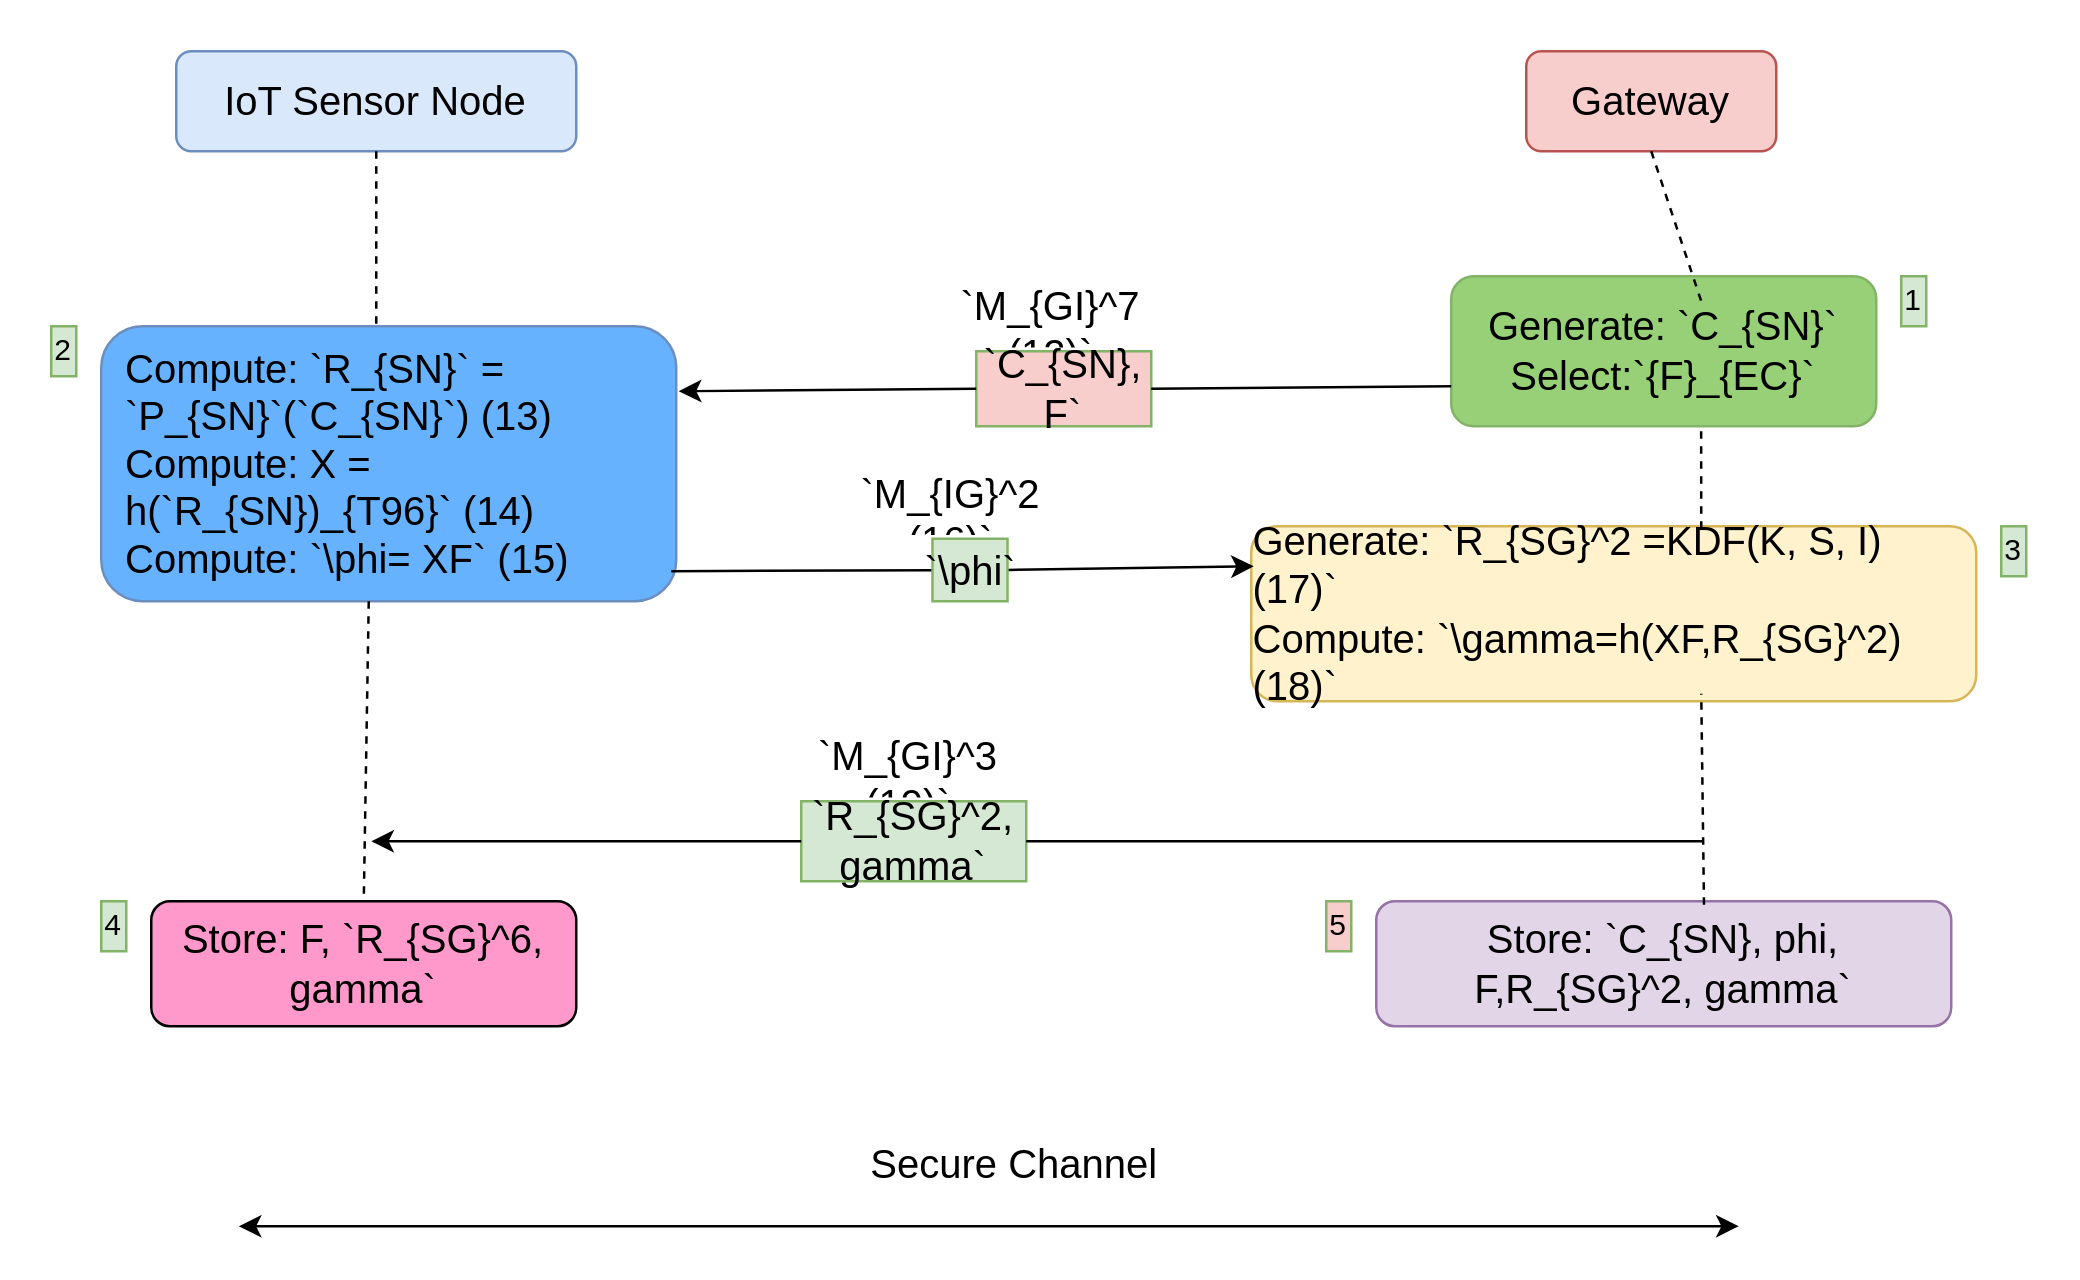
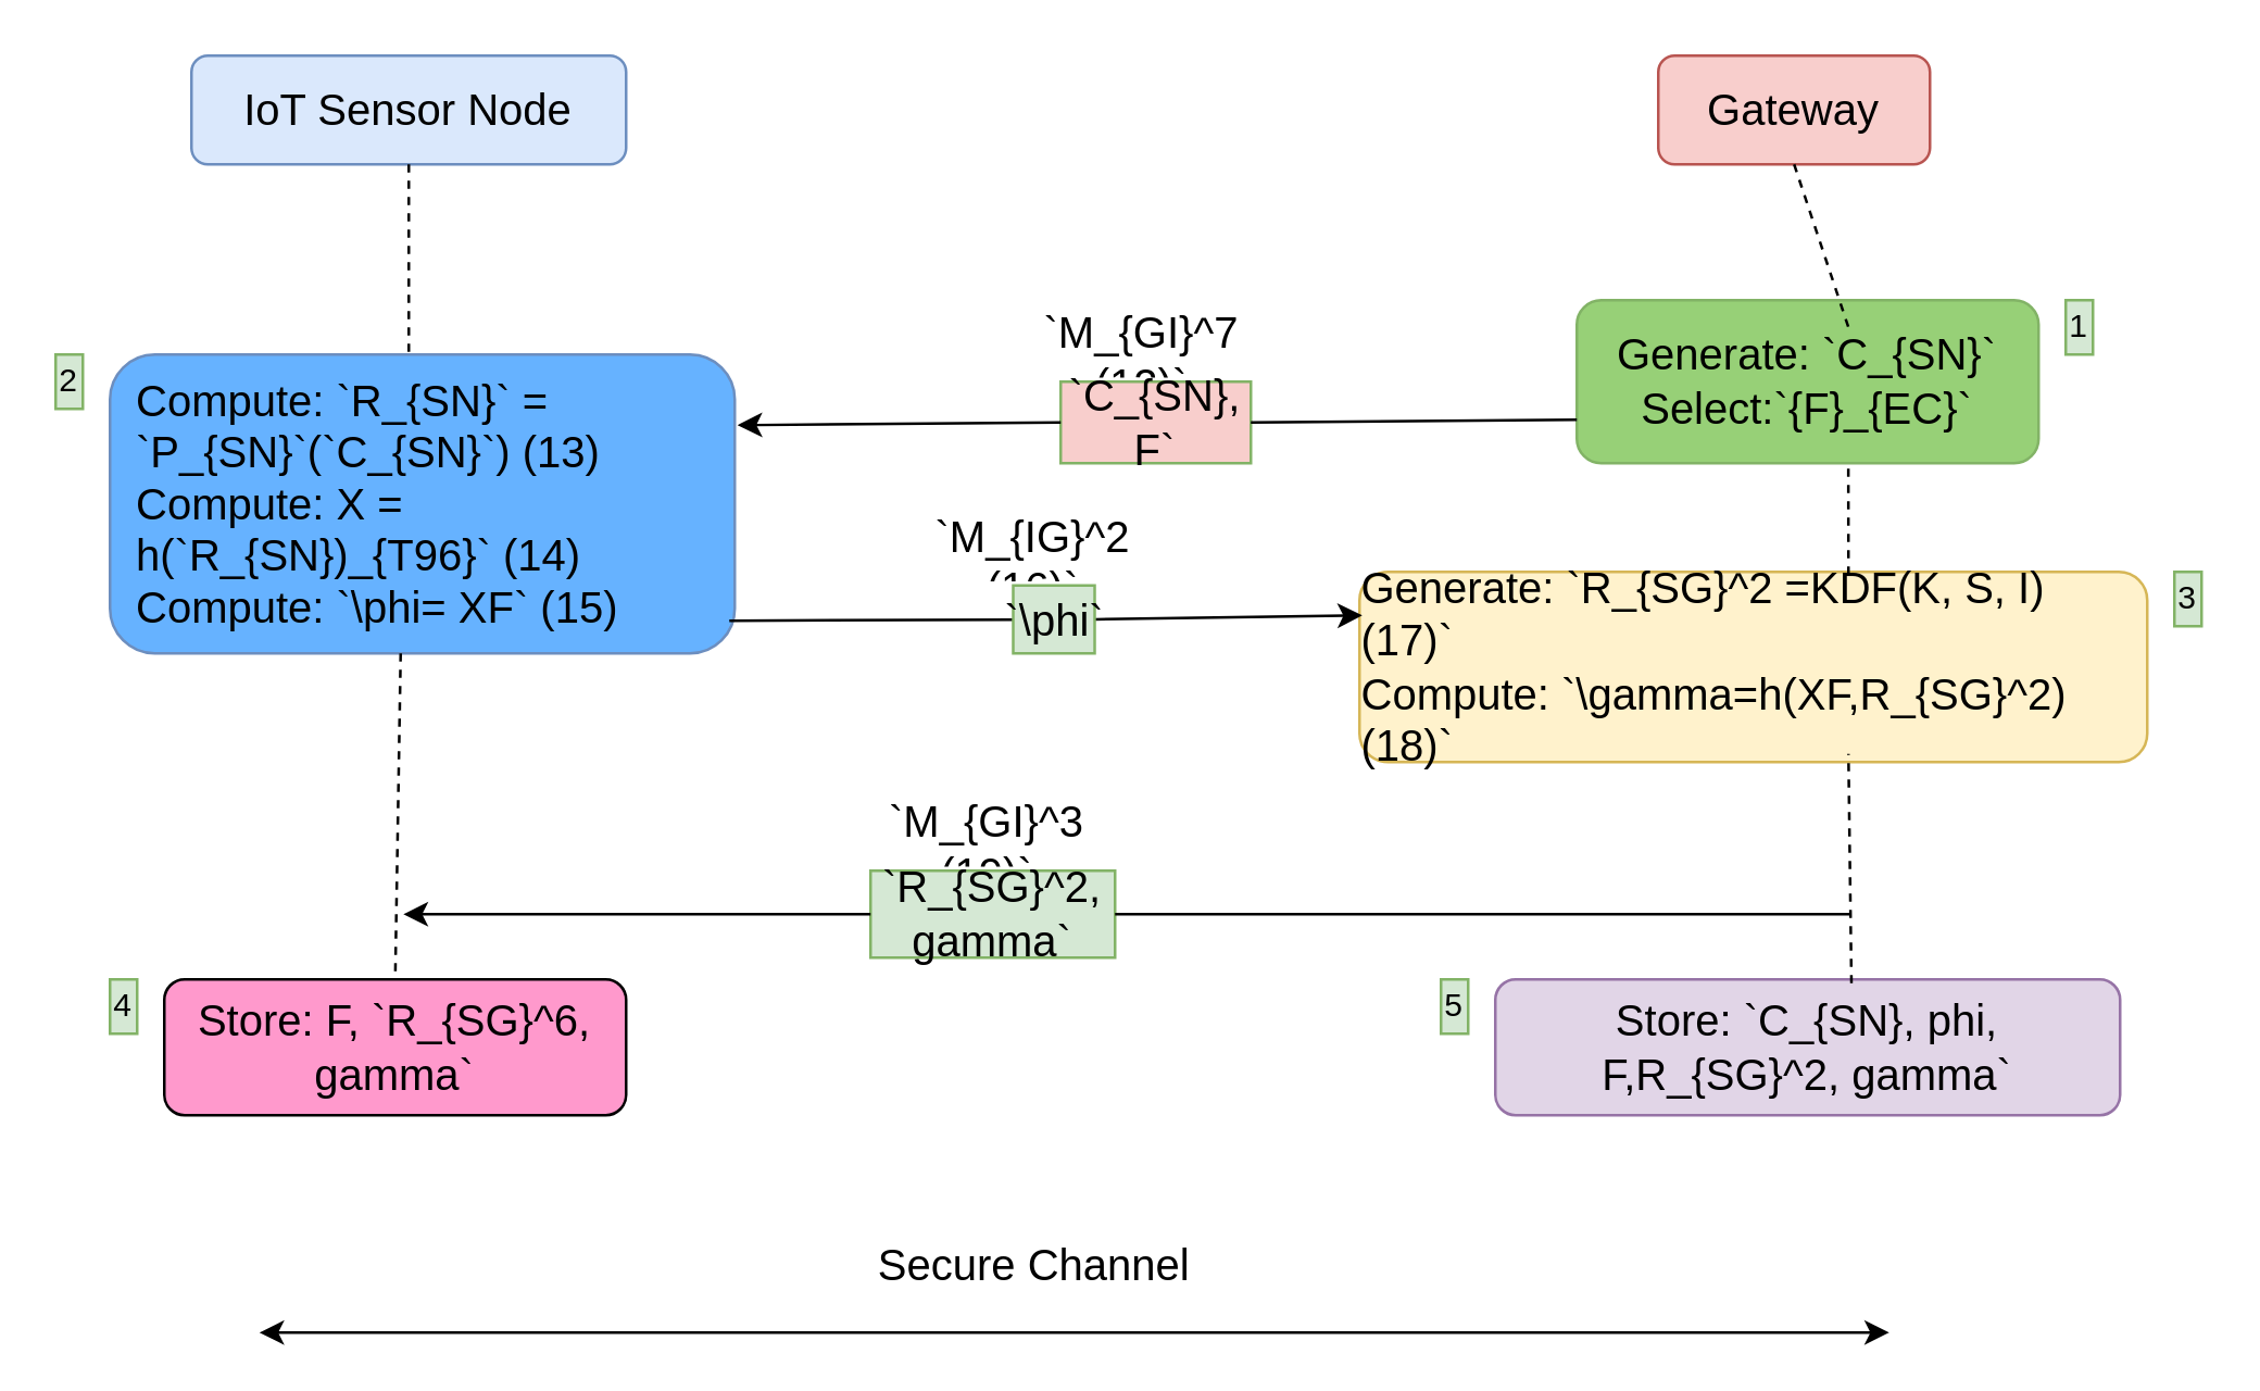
- <mxCell id="25" value="5" style="rounded=0;whiteSpace=wrap;html=1;fillColor=#f8cecc;strokeColor=#82b366;" parent="1" vertex="1"><mxGeometry x="530" y="360" width="10" height="20" as="geometry" /></mxCell>
+ <mxCell id="25" value="5" style="rounded=0;whiteSpace=wrap;html=1;fillColor=#d5e8d4;strokeColor=#82b366;" parent="1" vertex="1"><mxGeometry x="530" y="360" width="10" height="20" as="geometry" /></mxCell>
- <mxCell id="32" value="&lt;font style=&quot;font-size: 16px;&quot;&gt;Secure Channel&lt;/font&gt;" style="text;html=1;align=center;verticalAlign=middle;resizable=0;points=[];autosize=1;strokeColor=none;fillColor=none;" parent="1" vertex="1"><mxGeometry x="335" y="450" width="140" height="30" as="geometry" /></mxCell>
+ <mxCell id="32" value="&lt;font style=&quot;font-size: 16px;&quot;&gt;Secure Channel&lt;/font&gt;" style="text;html=1;align=center;verticalAlign=middle;resizable=0;points=[];autosize=1;strokeColor=none;fillColor=none;" parent="1" vertex="1"><mxGeometry x="310" y="450" width="140" height="30" as="geometry" /></mxCell>
